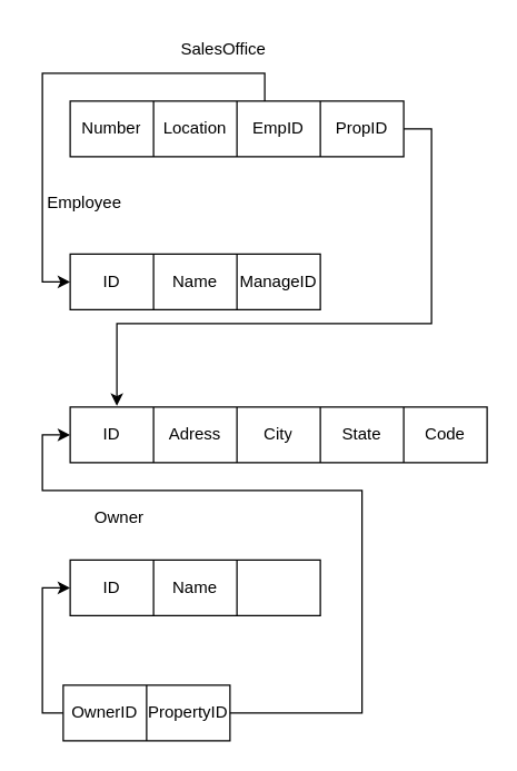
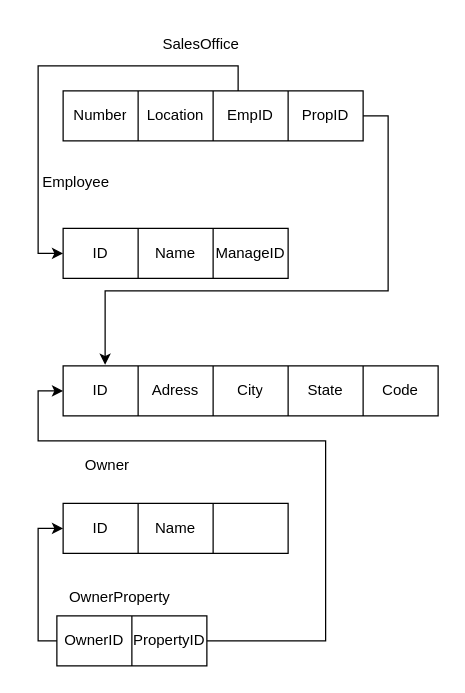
+ <mxCell id="32" value="OwnerProperty" style="text;html=1;align=center;verticalAlign=middle;resizable=0;points=[];autosize=1;strokeColor=none;fillColor=none;" vertex="1" parent="1"><mxGeometry x="45" y="462" width="100" height="30" as="geometry" /></mxCell>
